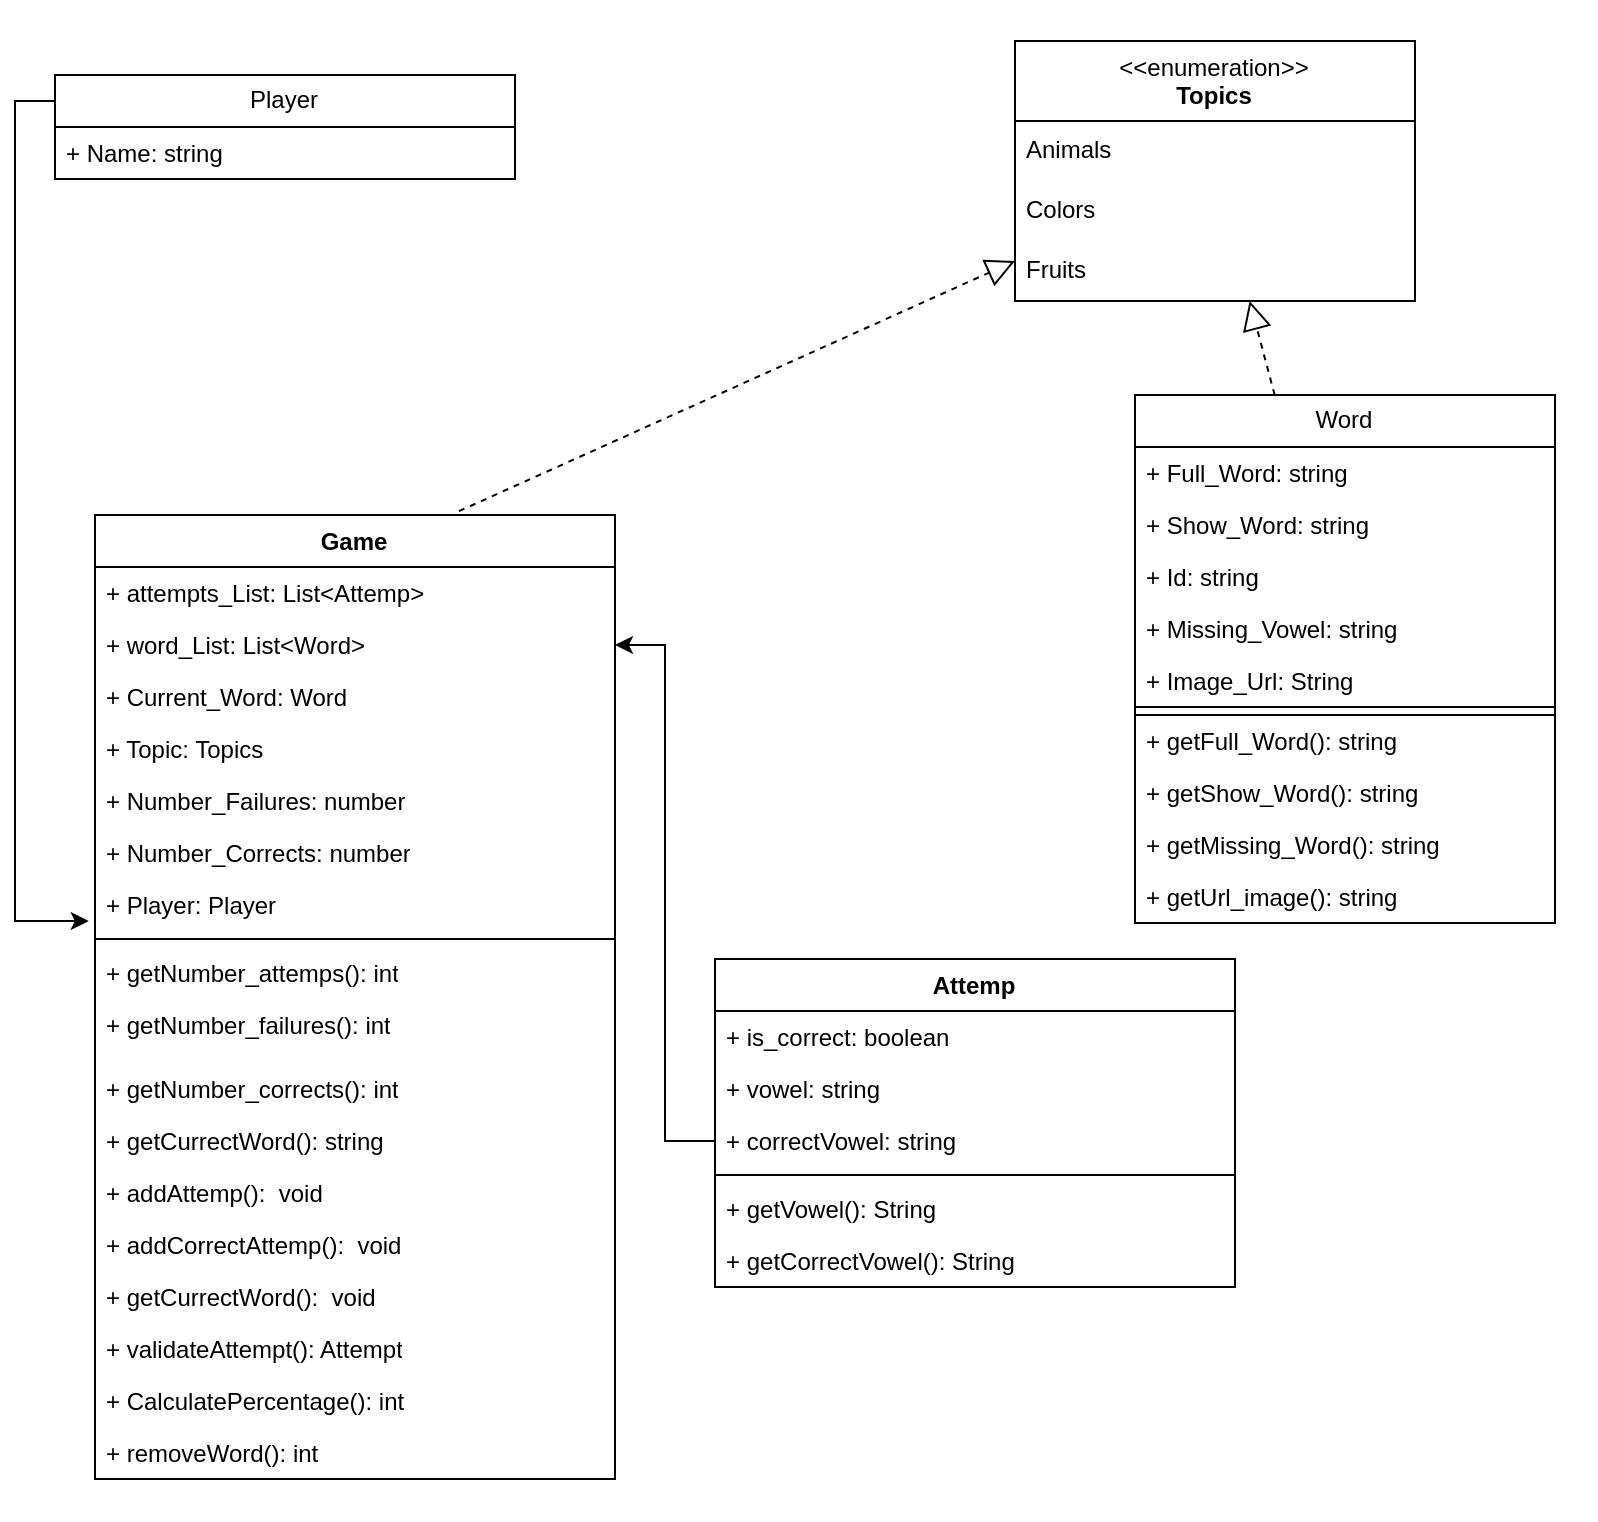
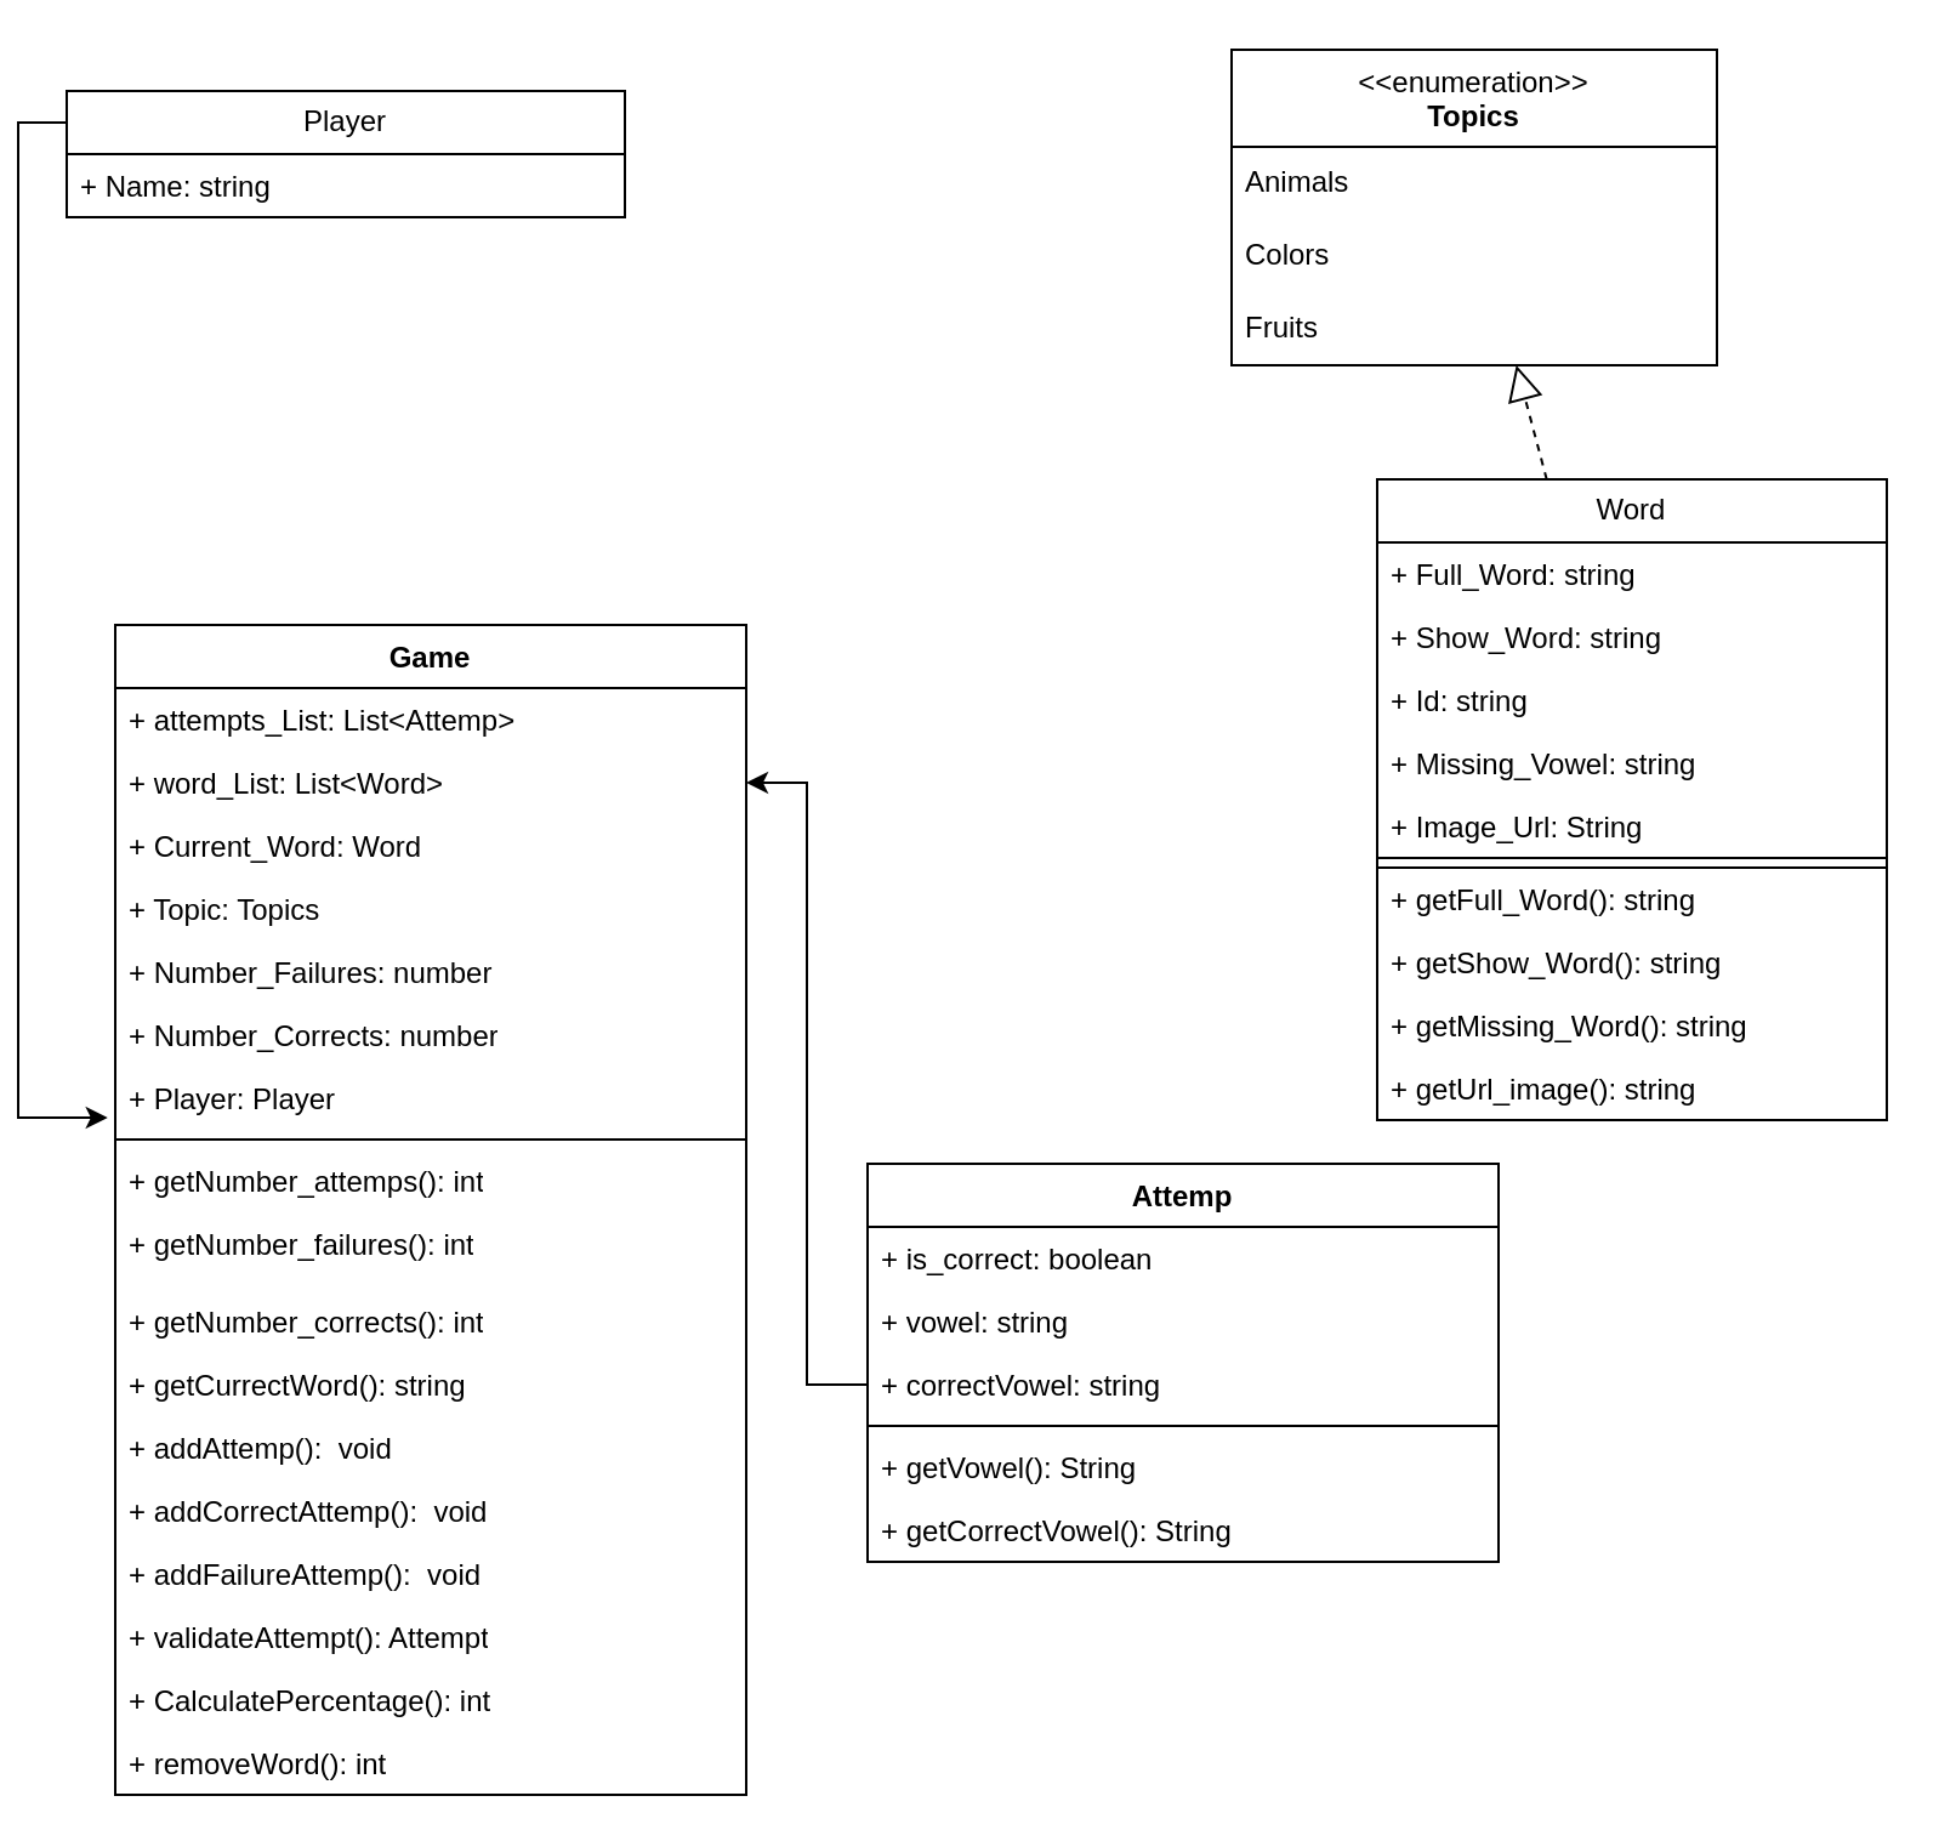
- <mxCell id="40" value="" style="endArrow=block;dashed=1;endFill=0;endSize=12;html=1;rounded=0;exitX=0.7;exitY=-0.004;exitDx=0;exitDy=0;exitPerimeter=0;" parent="1" source="20" target="16" edge="1"><mxGeometry width="160" relative="1" as="geometry"><mxPoint x="321" y="185" as="sourcePoint" /><mxPoint x="320" y="117" as="targetPoint" /></mxGeometry></mxCell>
- <mxCell id="35" value="+ getCurrectWord():&amp;nbsp; void" style="text;strokeColor=none;fillColor=none;align=left;verticalAlign=top;spacingLeft=4;spacingRight=4;overflow=hidden;rotatable=0;points=[[0,0.5],[1,0.5]];portConstraint=eastwest;whiteSpace=wrap;html=1;" vertex="1" parent="20"><mxGeometry y="378" width="260" height="26" as="geometry" /></mxCell>
+ <mxCell id="35" value="+ addFailureAttemp():&amp;nbsp; void" style="text;strokeColor=none;fillColor=none;align=left;verticalAlign=top;spacingLeft=4;spacingRight=4;overflow=hidden;rotatable=0;points=[[0,0.5],[1,0.5]];portConstraint=eastwest;whiteSpace=wrap;html=1;" vertex="1" parent="20"><mxGeometry y="378" width="260" height="26" as="geometry" /></mxCell>
